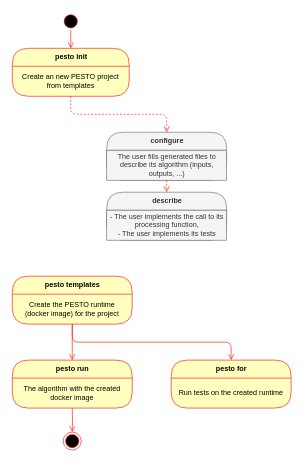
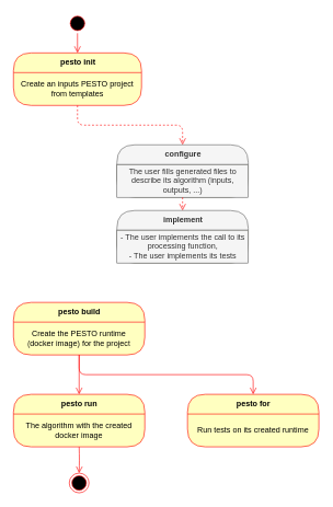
- <mxCell id="5" value="Create an new PESTO project from templates" style="text;html=1;strokeColor=none;fillColor=none;align=center;verticalAlign=middle;spacingLeft=4;spacingRight=4;whiteSpace=wrap;overflow=hidden;rotatable=0;fontColor=#000000;" parent="4" vertex="1"><mxGeometry y="30" width="195" height="50" as="geometry" /></mxCell>
+ <mxCell id="5" value="Create an inputs PESTO project from templates" style="text;html=1;strokeColor=none;fillColor=none;align=center;verticalAlign=middle;spacingLeft=4;spacingRight=4;whiteSpace=wrap;overflow=hidden;rotatable=0;fontColor=#000000;" parent="4" vertex="1"><mxGeometry y="30" width="195" height="50" as="geometry" /></mxCell>
- <mxCell id="11" value="describe" style="swimlane;html=1;fontStyle=1;align=center;verticalAlign=middle;childLayout=stackLayout;horizontal=1;startSize=30;horizontalStack=0;resizeParent=0;resizeLast=1;container=0;fontColor=#333333;collapsible=0;rounded=1;arcSize=30;strokeColor=#666666;fillColor=#f5f5f5;swimlaneFillColor=#ffffc0;dropTarget=0;" parent="1" vertex="1"><mxGeometry x="177.5" y="320" width="200" height="80" as="geometry" /></mxCell>
+ <mxCell id="11" value="implement" style="swimlane;html=1;fontStyle=1;align=center;verticalAlign=middle;childLayout=stackLayout;horizontal=1;startSize=30;horizontalStack=0;resizeParent=0;resizeLast=1;container=0;fontColor=#333333;collapsible=0;rounded=1;arcSize=30;strokeColor=#666666;fillColor=#f5f5f5;swimlaneFillColor=#ffffc0;dropTarget=0;" parent="1" vertex="1"><mxGeometry x="177.5" y="320" width="200" height="80" as="geometry" /></mxCell>
- <mxCell id="14" value="pesto templates" style="swimlane;html=1;fontStyle=1;align=center;verticalAlign=middle;childLayout=stackLayout;horizontal=1;startSize=30;horizontalStack=0;resizeParent=0;resizeLast=1;container=0;fontColor=#000000;collapsible=0;rounded=1;arcSize=30;strokeColor=#ff0000;fillColor=#ffffc0;swimlaneFillColor=#ffffc0;dropTarget=0;" parent="1" vertex="1"><mxGeometry x="20" y="460" width="200" height="80" as="geometry" /></mxCell>
+ <mxCell id="14" value="pesto build" style="swimlane;html=1;fontStyle=1;align=center;verticalAlign=middle;childLayout=stackLayout;horizontal=1;startSize=30;horizontalStack=0;resizeParent=0;resizeLast=1;container=0;fontColor=#000000;collapsible=0;rounded=1;arcSize=30;strokeColor=#ff0000;fillColor=#ffffc0;swimlaneFillColor=#ffffc0;dropTarget=0;" parent="1" vertex="1"><mxGeometry x="20" y="460" width="200" height="80" as="geometry" /></mxCell>
- <mxCell id="22" value="Run tests on the created runtime" style="text;html=1;strokeColor=none;fillColor=none;align=center;verticalAlign=middle;spacingLeft=4;spacingRight=4;whiteSpace=wrap;overflow=hidden;rotatable=0;fontColor=#000000;" vertex="1" parent="21"><mxGeometry y="30" width="200" height="50" as="geometry" /></mxCell>
+ <mxCell id="22" value="Run tests on its created runtime" style="text;html=1;strokeColor=none;fillColor=none;align=center;verticalAlign=middle;spacingLeft=4;spacingRight=4;whiteSpace=wrap;overflow=hidden;rotatable=0;fontColor=#000000;" vertex="1" parent="21"><mxGeometry y="30" width="200" height="50" as="geometry" /></mxCell>
